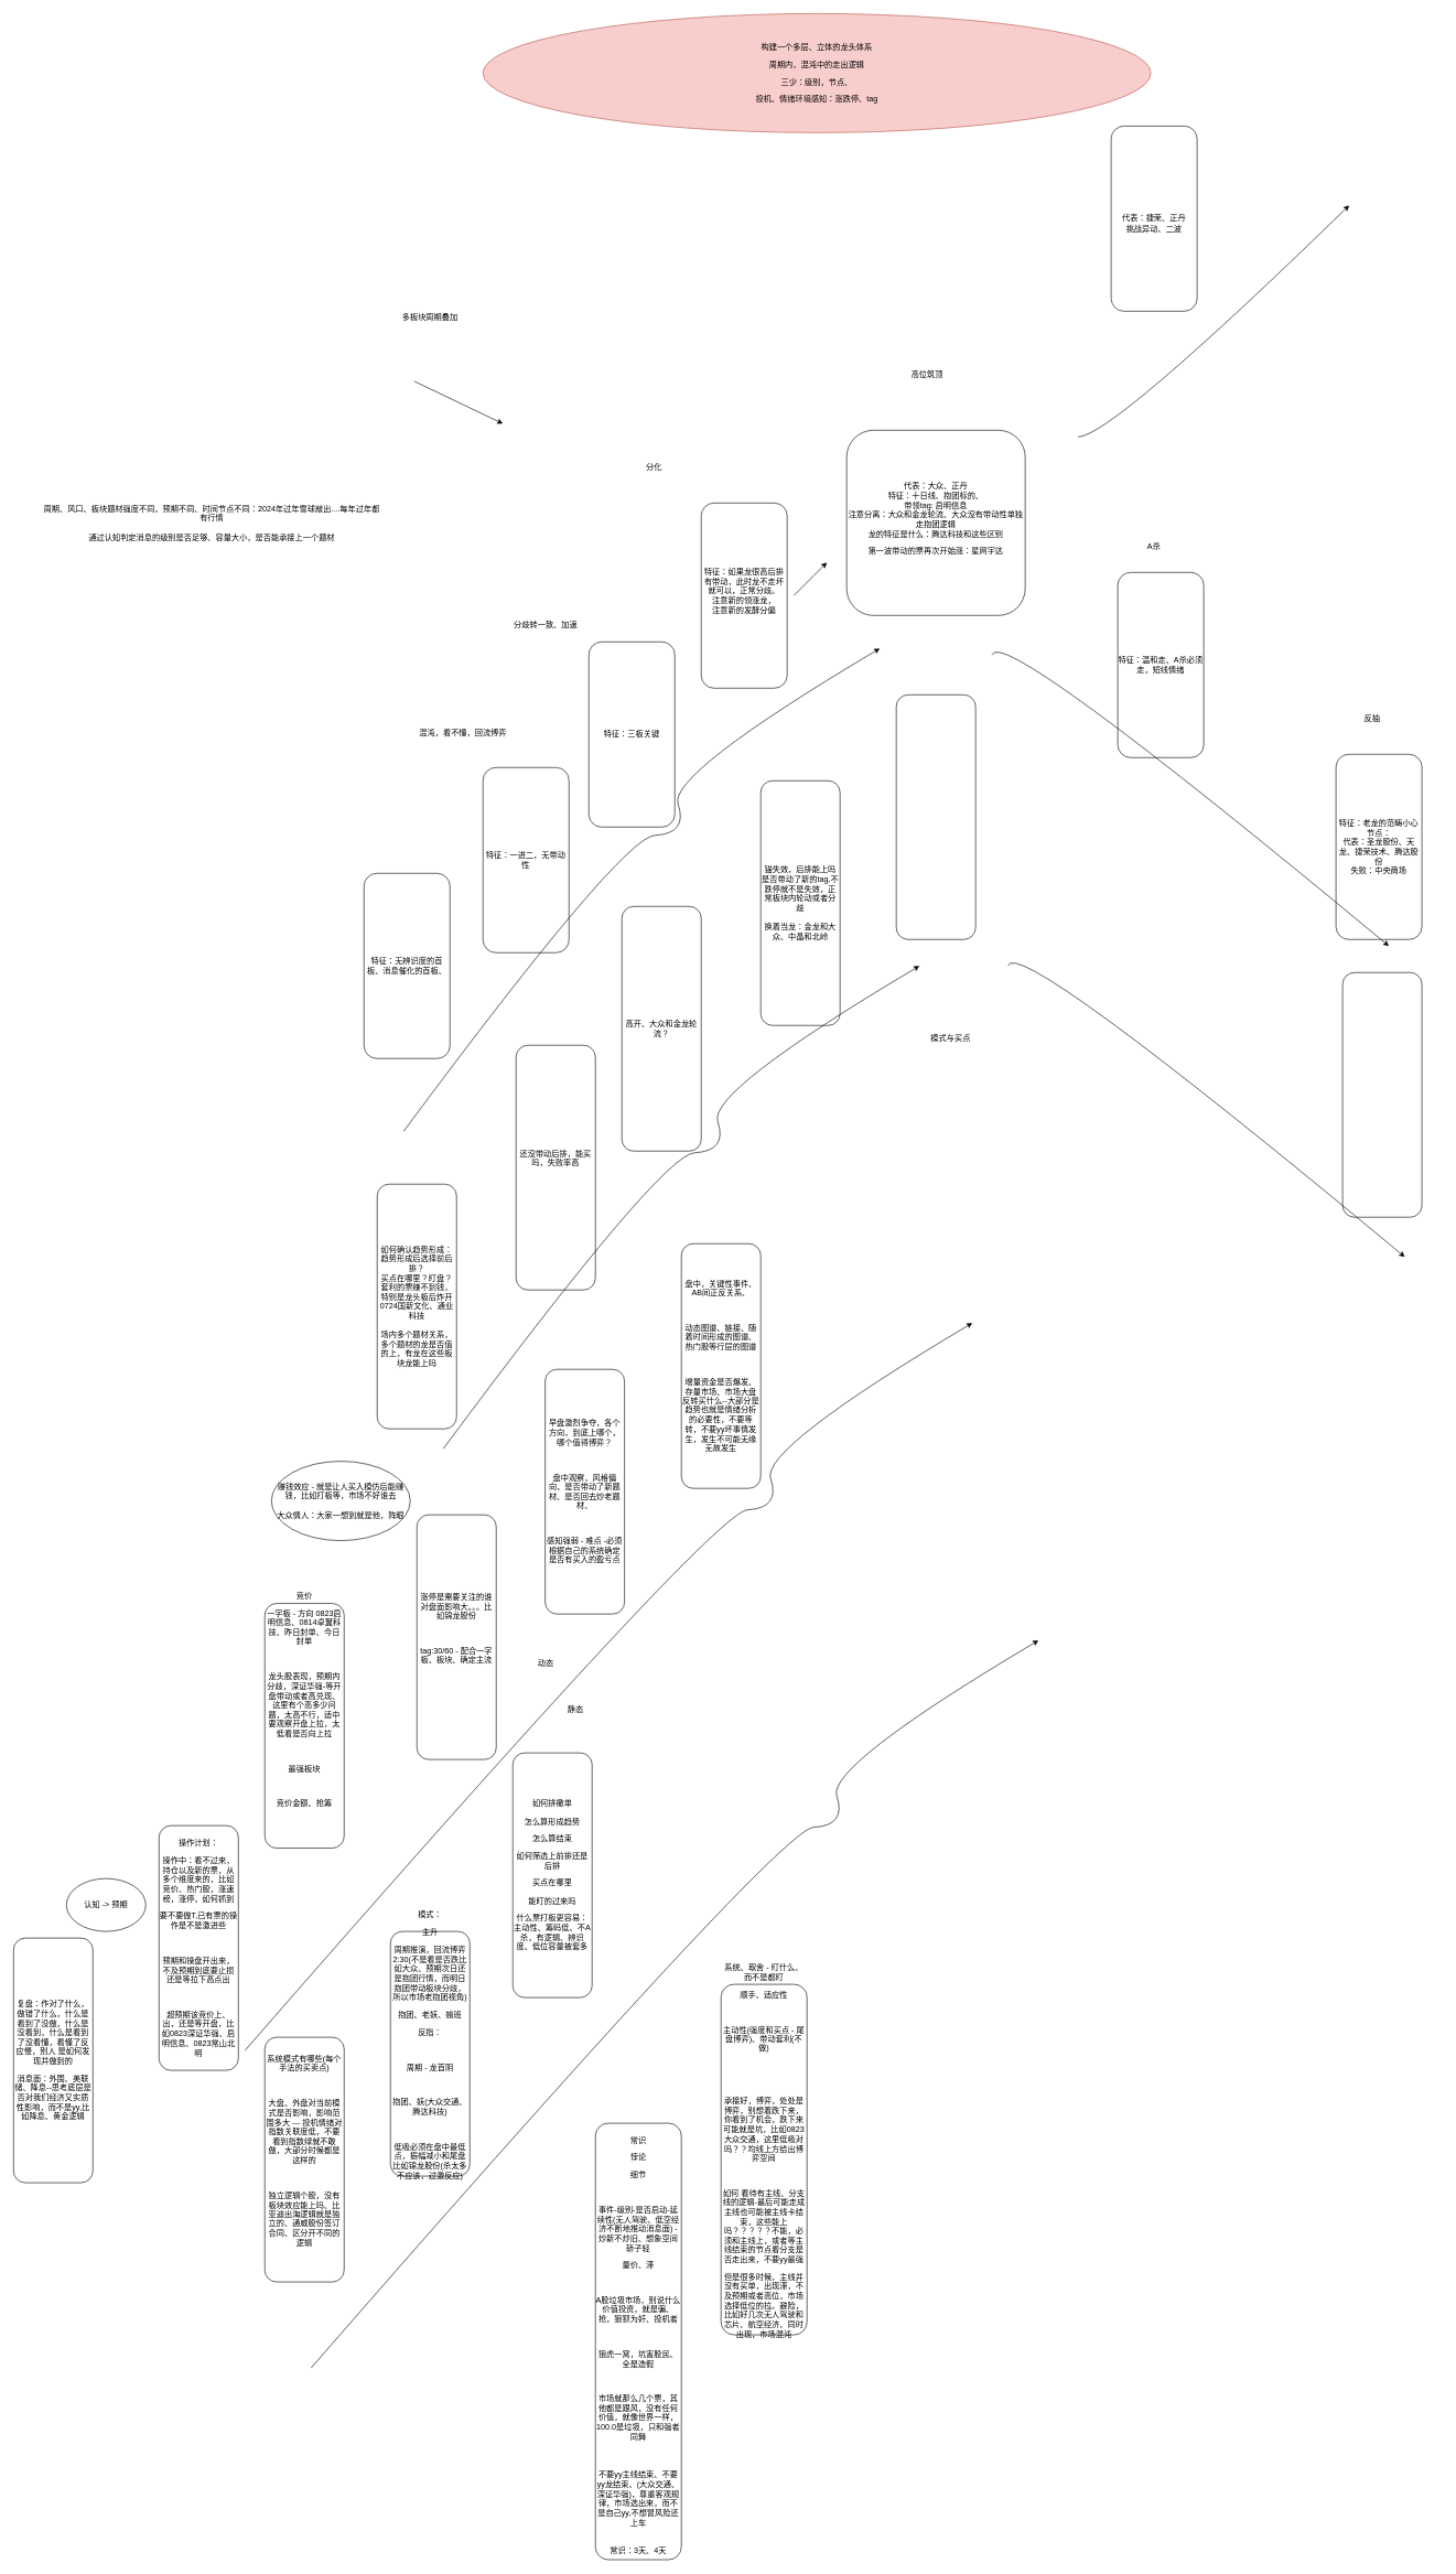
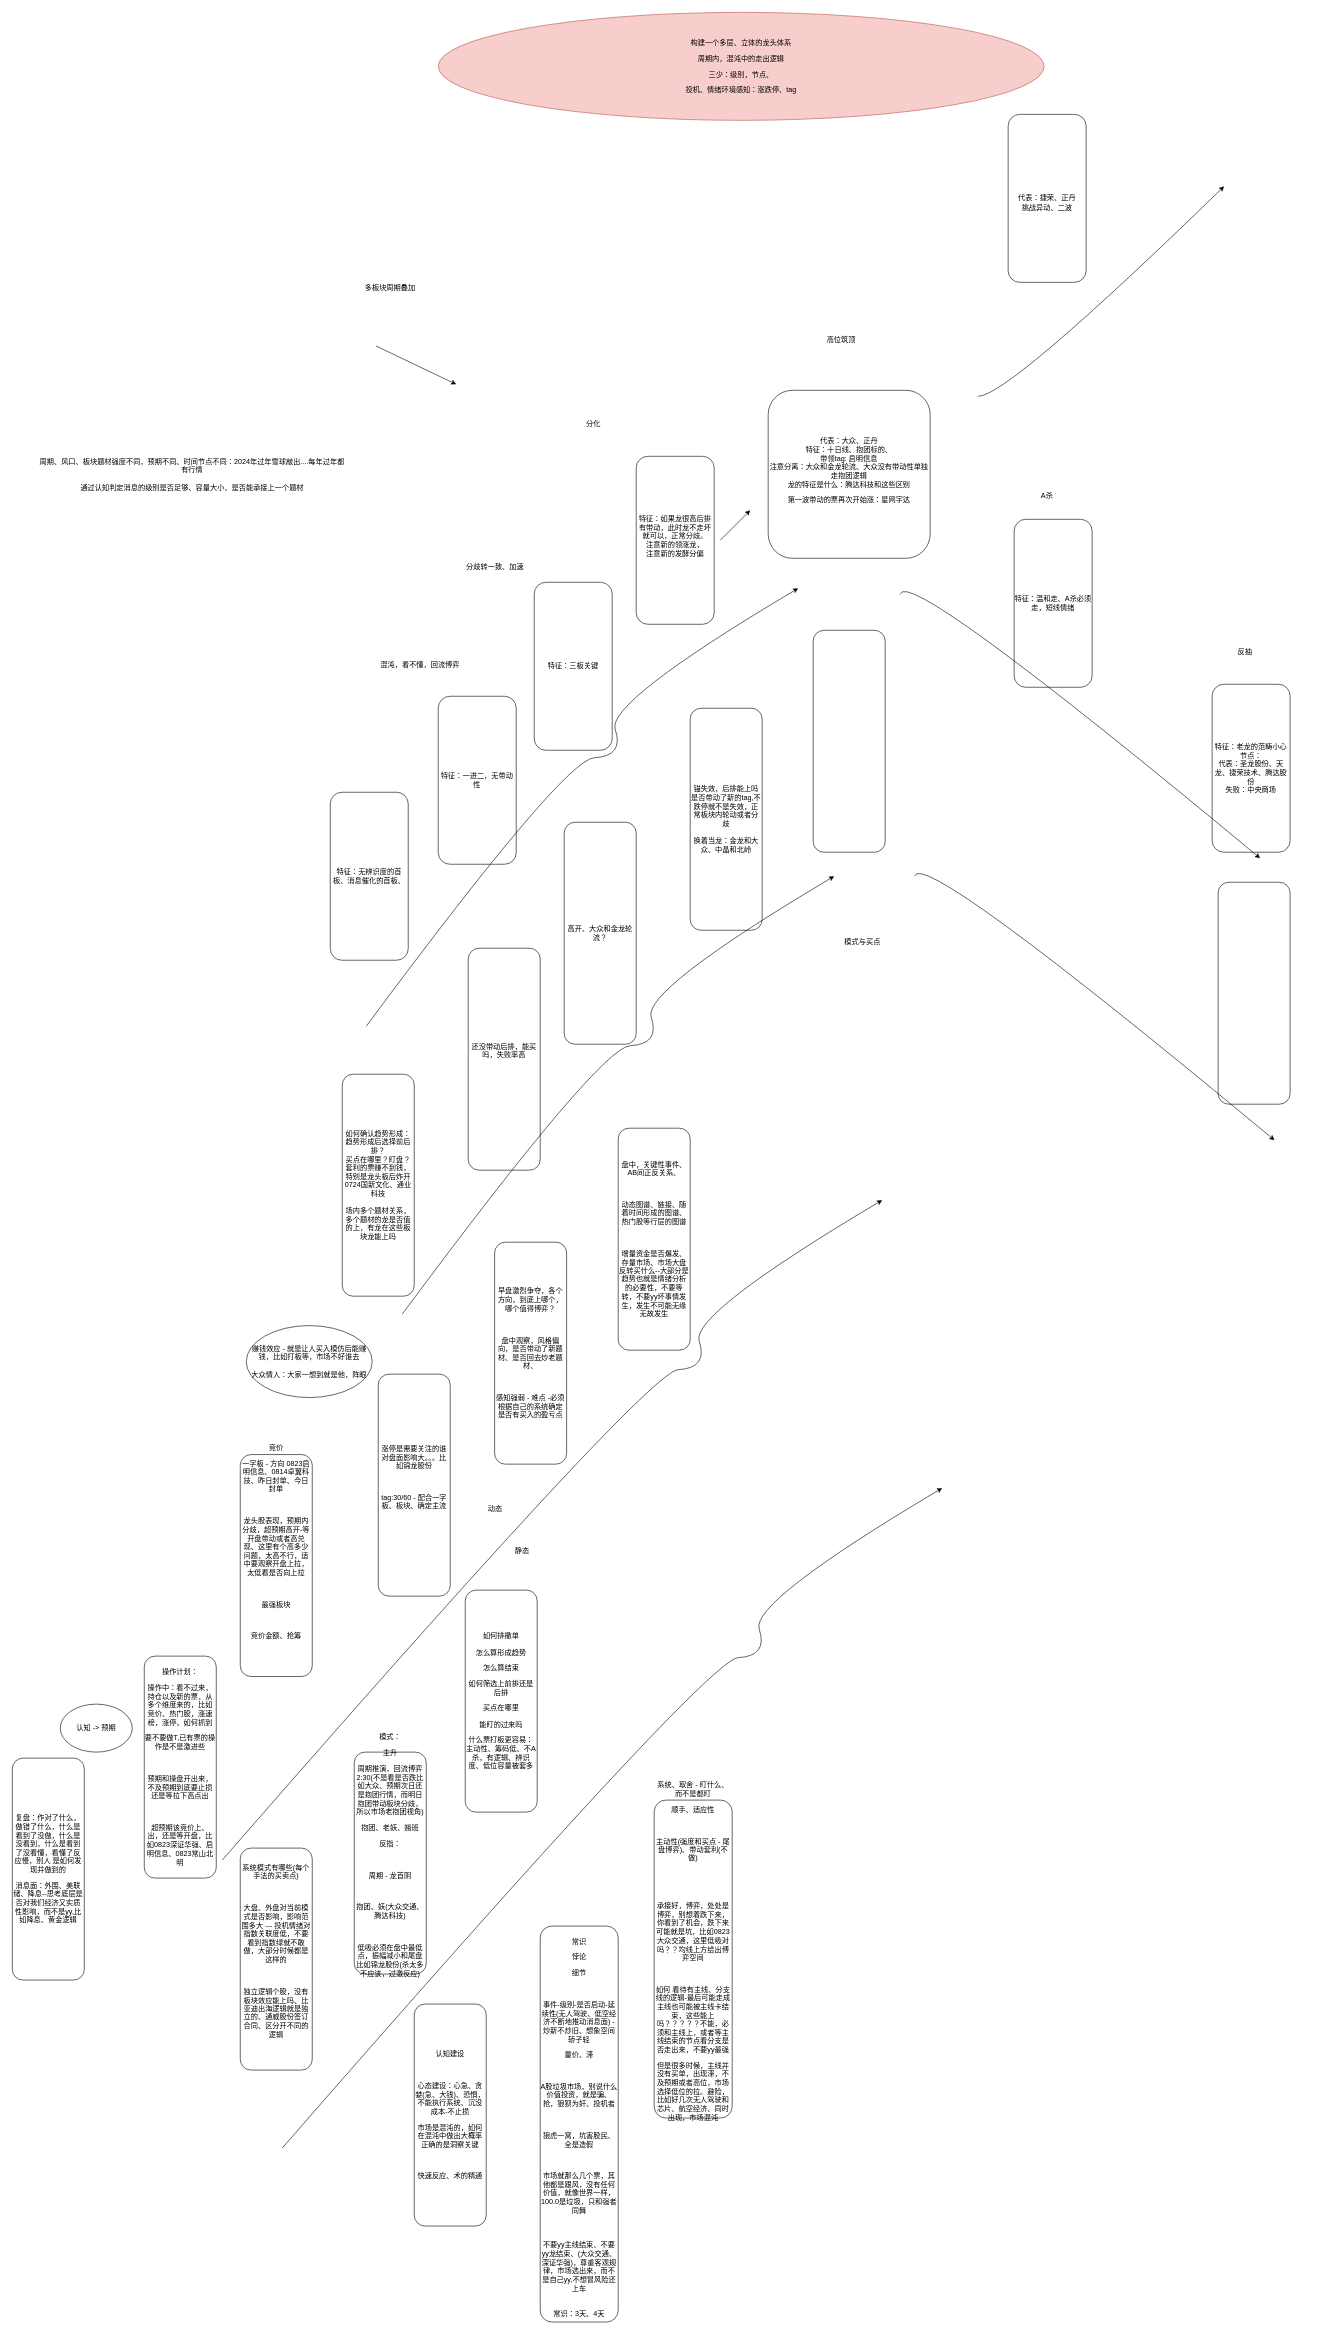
- <mxCell id="36" value="&lt;p data-pm-slice=&quot;1 1 []&quot; data-indentation=&quot;1&quot; class=&quot;ltr-element&quot;&gt;竞价&lt;/p&gt;&lt;p data-pm-slice=&quot;1 1 []&quot; data-indentation=&quot;1&quot; class=&quot;ltr-element&quot;&gt;一字板 - 方向 0823启明信息、0814卓翼科技、昨日封单、今日封单&lt;/p&gt;&lt;p data-pm-slice=&quot;1 1 []&quot; data-indentation=&quot;1&quot; class=&quot;ltr-element&quot;&gt;&lt;br&gt;&lt;/p&gt;&lt;p data-pm-slice=&quot;1 1 []&quot; data-indentation=&quot;1&quot; class=&quot;ltr-element&quot;&gt;龙头股表现，预期内分歧，深证华强-等开盘带动或者高兑现、这里有个高多少问题，太高不行，适中要观察开盘上拉，太低看是否向上拉&lt;/p&gt;&lt;p data-pm-slice=&quot;1 1 []&quot; data-indentation=&quot;1&quot; class=&quot;ltr-element&quot;&gt;&lt;br&gt;&lt;/p&gt;&lt;p data-pm-slice=&quot;1 1 []&quot; data-indentation=&quot;1&quot; class=&quot;ltr-element&quot;&gt;最强板块&lt;/p&gt;&lt;p data-pm-slice=&quot;1 1 []&quot; data-indentation=&quot;1&quot; class=&quot;ltr-element&quot;&gt;&lt;br&gt;&lt;/p&gt;&lt;p data-pm-slice=&quot;1 1 []&quot; data-indentation=&quot;1&quot; class=&quot;ltr-element&quot;&gt;竞价金额、抢筹&lt;/p&gt;&lt;p data-pm-slice=&quot;1 1 []&quot; data-indentation=&quot;1&quot; class=&quot;ltr-element&quot;&gt;&lt;br&gt;&lt;/p&gt;&lt;p data-pm-slice=&quot;1 1 []&quot; data-indentation=&quot;1&quot; class=&quot;ltr-element&quot;&gt;&lt;br&gt;&lt;/p&gt;&lt;p data-pm-slice=&quot;1 1 []&quot; data-indentation=&quot;1&quot; class=&quot;ltr-element&quot;&gt;&lt;br&gt;&lt;/p&gt;" style="rounded=1;whiteSpace=wrap;html=1;" vertex="1" parent="1"><mxGeometry x="400" y="2424" width="120" height="370" as="geometry" /></mxCell>
+ <mxCell id="36" value="&lt;p data-pm-slice=&quot;1 1 []&quot; data-indentation=&quot;1&quot; class=&quot;ltr-element&quot;&gt;竞价&lt;/p&gt;&lt;p data-pm-slice=&quot;1 1 []&quot; data-indentation=&quot;1&quot; class=&quot;ltr-element&quot;&gt;一字板 - 方向 0823启明信息、0814卓翼科技、昨日封单、今日封单&lt;/p&gt;&lt;p data-pm-slice=&quot;1 1 []&quot; data-indentation=&quot;1&quot; class=&quot;ltr-element&quot;&gt;&lt;br&gt;&lt;/p&gt;&lt;p data-pm-slice=&quot;1 1 []&quot; data-indentation=&quot;1&quot; class=&quot;ltr-element&quot;&gt;龙头股表现，预期内分歧，超预期高开-等开盘带动或者高兑现、这里有个高多少问题，太高不行，适中要观察开盘上拉，太低看是否向上拉&lt;/p&gt;&lt;p data-pm-slice=&quot;1 1 []&quot; data-indentation=&quot;1&quot; class=&quot;ltr-element&quot;&gt;&lt;br&gt;&lt;/p&gt;&lt;p data-pm-slice=&quot;1 1 []&quot; data-indentation=&quot;1&quot; class=&quot;ltr-element&quot;&gt;最强板块&lt;/p&gt;&lt;p data-pm-slice=&quot;1 1 []&quot; data-indentation=&quot;1&quot; class=&quot;ltr-element&quot;&gt;&lt;br&gt;&lt;/p&gt;&lt;p data-pm-slice=&quot;1 1 []&quot; data-indentation=&quot;1&quot; class=&quot;ltr-element&quot;&gt;竞价金额、抢筹&lt;/p&gt;&lt;p data-pm-slice=&quot;1 1 []&quot; data-indentation=&quot;1&quot; class=&quot;ltr-element&quot;&gt;&lt;br&gt;&lt;/p&gt;&lt;p data-pm-slice=&quot;1 1 []&quot; data-indentation=&quot;1&quot; class=&quot;ltr-element&quot;&gt;&lt;br&gt;&lt;/p&gt;&lt;p data-pm-slice=&quot;1 1 []&quot; data-indentation=&quot;1&quot; class=&quot;ltr-element&quot;&gt;&lt;br&gt;&lt;/p&gt;" style="rounded=1;whiteSpace=wrap;html=1;" vertex="1" parent="1"><mxGeometry x="400" y="2424" width="120" height="370" as="geometry" /></mxCell>
+ <mxCell id="44" value="&lt;p data-pm-slice=&quot;1 1 []&quot; data-indentation=&quot;1&quot; class=&quot;ltr-element&quot;&gt;认知建设&lt;/p&gt;&lt;p data-pm-slice=&quot;1 1 []&quot; data-indentation=&quot;1&quot; class=&quot;ltr-element&quot;&gt;&lt;br&gt;&lt;/p&gt;&lt;p data-pm-slice=&quot;1 1 []&quot; data-indentation=&quot;1&quot; class=&quot;ltr-element&quot;&gt;心态建设：心急、贪婪(急、大钱)、恐惧，不能执行系统、沉没成本-不止损&lt;/p&gt;&lt;p data-pm-slice=&quot;1 1 []&quot; data-indentation=&quot;1&quot; class=&quot;ltr-element&quot;&gt;市场是混沌的，如何在混沌中做出大概率正确的是洞察关键&lt;/p&gt;&lt;p data-pm-slice=&quot;1 1 []&quot; data-indentation=&quot;1&quot; class=&quot;ltr-element&quot;&gt;&lt;br&gt;&lt;/p&gt;&lt;p data-pm-slice=&quot;1 1 []&quot; data-indentation=&quot;1&quot; class=&quot;ltr-element&quot;&gt;快速反应、术的精通&lt;/p&gt;" style="rounded=1;whiteSpace=wrap;html=1;" vertex="1" parent="1"><mxGeometry x="690" y="3340" width="120" height="370" as="geometry" /></mxCell>
